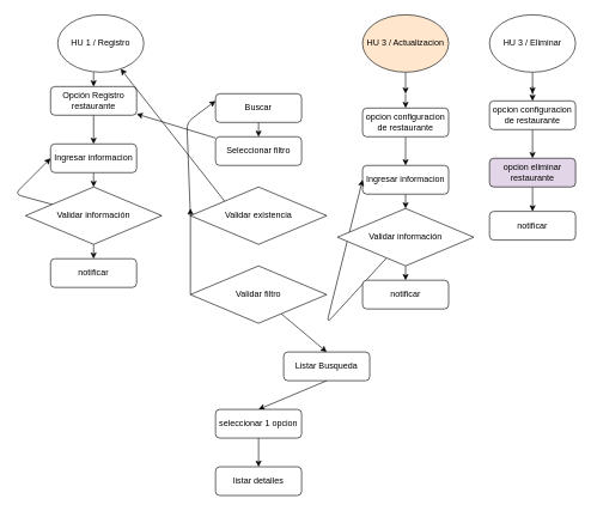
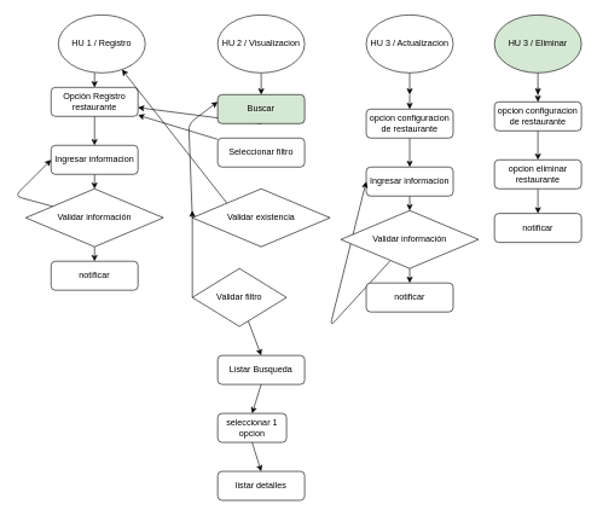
+ <mxCell id="13" value="HU 2 / Visualizacion" style="ellipse;whiteSpace=wrap;html=1;" parent="1" vertex="1"><mxGeometry x="300" y="20" width="120" height="80" as="geometry" /></mxCell>
- <mxCell id="25" value="HU 3 / Actualizacion" style="ellipse;whiteSpace=wrap;html=1;fillColor=#ffe6cc;" parent="1" vertex="1"><mxGeometry x="505" y="20" width="120" height="80" as="geometry" /></mxCell>
+ <mxCell id="25" value="HU 3 / Actualizacion" style="ellipse;whiteSpace=wrap;html=1;" parent="1" vertex="1"><mxGeometry x="505" y="20" width="120" height="80" as="geometry" /></mxCell>
- <mxCell id="36" value="HU 3 / Eliminar" style="ellipse;whiteSpace=wrap;html=1;" parent="1" vertex="1"><mxGeometry x="682" y="20" width="120" height="80" as="geometry" /></mxCell>
+ <mxCell id="36" value="HU 3 / Eliminar" style="ellipse;whiteSpace=wrap;html=1;fillColor=#d5e8d4;" parent="1" vertex="1"><mxGeometry x="682" y="20" width="120" height="80" as="geometry" /></mxCell>
+ <mxCell id="12" style="edgeStyle=none;html=1;exitX=0.5;exitY=1;exitDx=0;exitDy=0;entryX=0.5;entryY=0;entryDx=0;entryDy=0;" parent="1" source="13" target="15" edge="1"><mxGeometry relative="1" as="geometry" /></mxCell>
- <mxCell id="15" value="Buscar" style="rounded=1;whiteSpace=wrap;html=1;" parent="1" vertex="1"><mxGeometry x="300" y="130" width="120" height="40" as="geometry" /></mxCell>
+ <mxCell id="15" value="Buscar" style="rounded=1;whiteSpace=wrap;html=1;fillColor=#d5e8d4;" parent="1" vertex="1"><mxGeometry x="300" y="130" width="120" height="40" as="geometry" /></mxCell>
- <mxCell id="14" style="edgeStyle=none;html=1;exitX=0.5;exitY=1;exitDx=0;exitDy=0;entryX=0.5;entryY=0;entryDx=0;entryDy=0;" edge="1" parent="1" source="15" target="47"><mxGeometry relative="1" as="geometry" /></mxCell>
+ <mxCell id="14" style="edgeStyle=none;html=1;exitX=0.5;exitY=1;exitDx=0;exitDy=0;" edge="1" parent="1" source="15" target="4"><mxGeometry relative="1" as="geometry" /></mxCell>
- <mxCell id="40" value="opcion eliminar restaurante" style="rounded=1;whiteSpace=wrap;html=1;fillColor=#e1d5e7;" parent="1" vertex="1"><mxGeometry x="682" y="220" width="120" height="40" as="geometry" /></mxCell>
+ <mxCell id="40" value="opcion eliminar restaurante" style="rounded=1;whiteSpace=wrap;html=1;" parent="1" vertex="1"><mxGeometry x="682" y="220" width="120" height="40" as="geometry" /></mxCell>
- <mxCell id="45" value="Validar filtro" style="rhombus;whiteSpace=wrap;html=1;" vertex="1" parent="1"><mxGeometry x="265" y="370" width="190" height="80" as="geometry" /></mxCell>
+ <mxCell id="45" value="Validar filtro" style="rhombus;whiteSpace=wrap;html=1;" vertex="1" parent="1"><mxGeometry x="265" y="370" width="130" height="80" as="geometry" /></mxCell>
- <mxCell id="17" value="Listar Busqueda" style="rounded=1;whiteSpace=wrap;html=1;" parent="1" vertex="1"><mxGeometry x="395" y="490" width="120" height="40" as="geometry" /></mxCell>
+ <mxCell id="17" value="Listar Busqueda" style="rounded=1;whiteSpace=wrap;html=1;" parent="1" vertex="1"><mxGeometry x="300" y="490" width="120" height="40" as="geometry" /></mxCell>
- <mxCell id="19" value="seleccionar 1 opcion" style="rounded=1;whiteSpace=wrap;html=1;" parent="1" vertex="1"><mxGeometry x="300" y="570" width="120" height="40" as="geometry" /></mxCell>
+ <mxCell id="19" value="seleccionar 1 opcion" style="rounded=1;whiteSpace=wrap;html=1;" parent="1" vertex="1"><mxGeometry x="300" y="570" width="95" height="40" as="geometry" /></mxCell>
